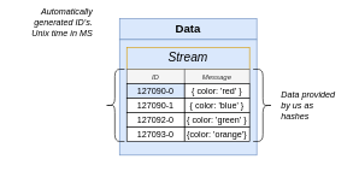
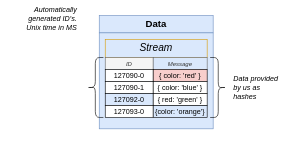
- <mxCell id="6" value="Message" style="rounded=0;whiteSpace=wrap;html=1;fontSize=10;fontStyle=2;fillColor=#f5f5f5;strokeColor=#666666;fontColor=#333333;" vertex="1" parent="1"><mxGeometry x="255" y="95" width="90" height="20" as="geometry" /></mxCell>
+ <mxCell id="6" value="Message" style="rounded=0;whiteSpace=wrap;html=1;fontSize=10;fontStyle=2;fillColor=#dae8fc;strokeColor=#666666;fontColor=#333333;" vertex="1" parent="1"><mxGeometry x="255" y="95" width="90" height="20" as="geometry" /></mxCell>
- <mxCell id="7" value="127090-0" style="rounded=0;whiteSpace=wrap;html=1;fontSize=12;fontStyle=0;fillColor=#dae8fc;" vertex="1" parent="1"><mxGeometry x="175" y="115" width="80" height="20" as="geometry" /></mxCell>
+ <mxCell id="7" value="127090-0" style="rounded=0;whiteSpace=wrap;html=1;fontSize=12;fontStyle=0;" vertex="1" parent="1"><mxGeometry x="175" y="115" width="80" height="20" as="geometry" /></mxCell>
- <mxCell id="8" value="{ color: 'red' }" style="rounded=0;whiteSpace=wrap;html=1;fontSize=12;fontStyle=0;" vertex="1" parent="1"><mxGeometry x="255" y="115" width="90" height="20" as="geometry" /></mxCell>
+ <mxCell id="8" value="{ color: 'red' }" style="rounded=0;whiteSpace=wrap;html=1;fontSize=12;fontStyle=0;fillColor=#f8cecc;" vertex="1" parent="1"><mxGeometry x="255" y="115" width="90" height="20" as="geometry" /></mxCell>
- <mxCell id="11" value="127092-0" style="rounded=0;whiteSpace=wrap;html=1;fontSize=12;fontStyle=0;" vertex="1" parent="1"><mxGeometry x="175" y="155" width="80" height="20" as="geometry" /></mxCell>
+ <mxCell id="11" value="127092-0" style="rounded=0;whiteSpace=wrap;html=1;fontSize=12;fontStyle=0;fillColor=#dae8fc;" vertex="1" parent="1"><mxGeometry x="175" y="155" width="80" height="20" as="geometry" /></mxCell>
- <mxCell id="12" value="{ color: 'green' }" style="rounded=0;whiteSpace=wrap;html=1;fontSize=12;fontStyle=0;" vertex="1" parent="1"><mxGeometry x="255" y="155" width="90" height="20" as="geometry" /></mxCell>
+ <mxCell id="12" value="{ red: 'green' }" style="rounded=0;whiteSpace=wrap;html=1;fontSize=12;fontStyle=0;" vertex="1" parent="1"><mxGeometry x="255" y="155" width="90" height="20" as="geometry" /></mxCell>
- <mxCell id="14" value="{color: 'orange'}" style="rounded=0;whiteSpace=wrap;html=1;fontSize=12;fontStyle=0;" vertex="1" parent="1"><mxGeometry x="255" y="175" width="90" height="20" as="geometry" /></mxCell>
+ <mxCell id="14" value="{color: 'orange'}" style="rounded=0;whiteSpace=wrap;html=1;fontSize=12;fontStyle=0;fillColor=#dae8fc;" vertex="1" parent="1"><mxGeometry x="255" y="175" width="90" height="20" as="geometry" /></mxCell>
